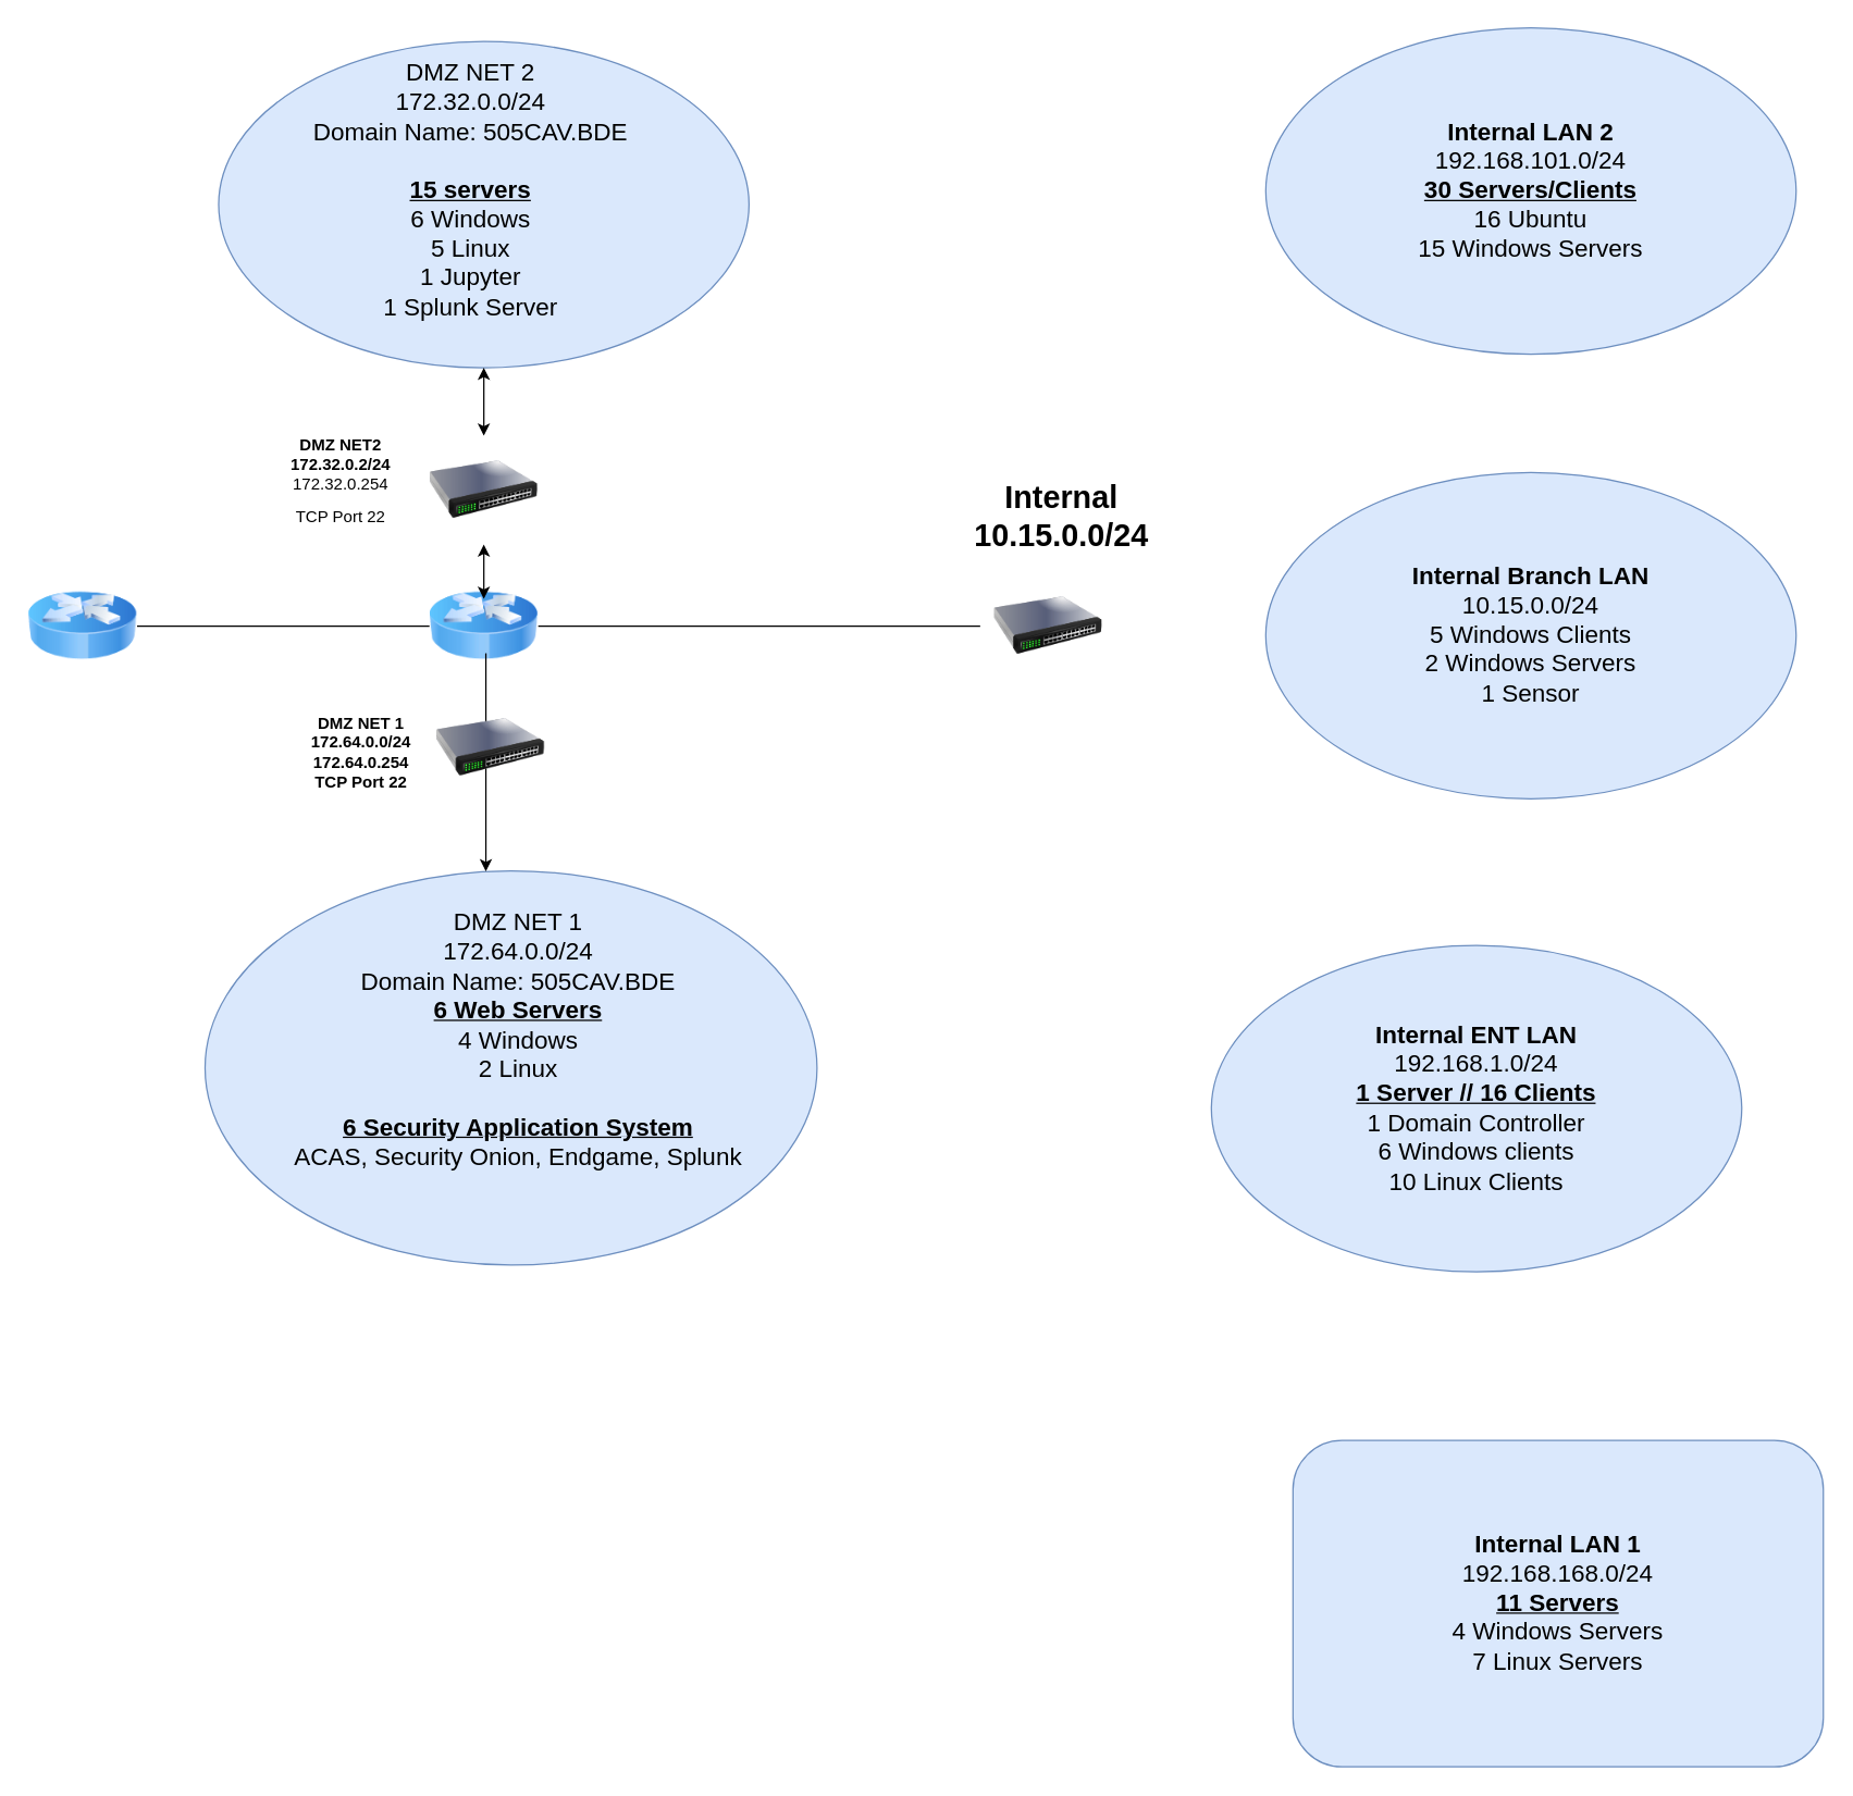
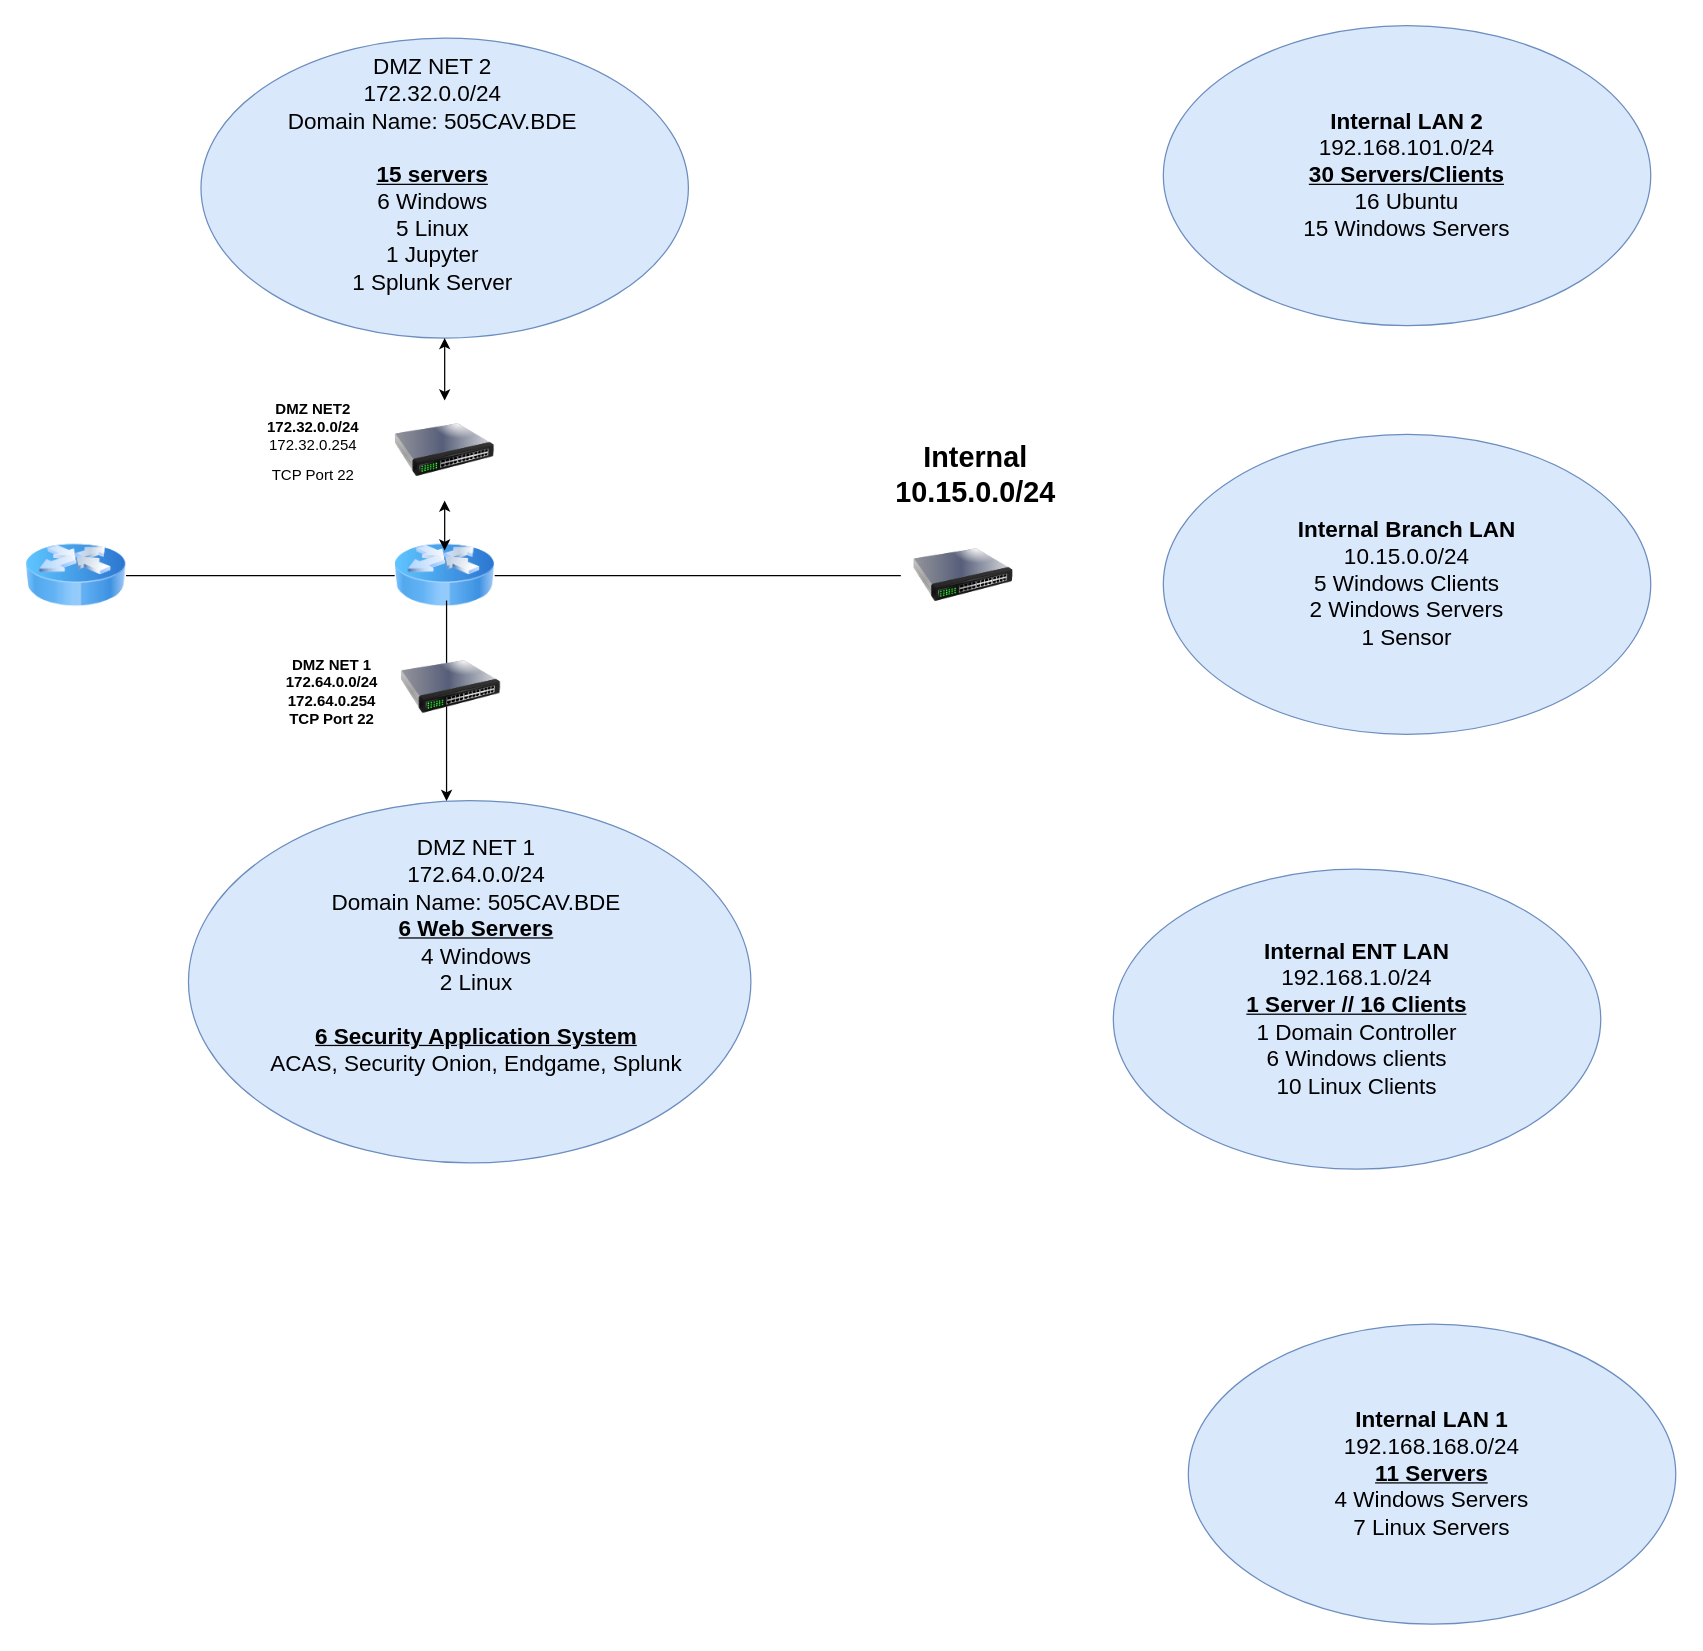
- <mxCell id="9" value="&lt;font style=&quot;font-size: 12px&quot;&gt;&lt;b&gt;DMZ NET2&lt;br&gt;172.32.0.2/24&lt;br&gt;&lt;/b&gt;&lt;span style=&quot;white-space: nowrap&quot;&gt;172.32.0.254&lt;/span&gt;&lt;br style=&quot;white-space: nowrap&quot;&gt;&lt;span style=&quot;white-space: nowrap&quot;&gt;TCP Port 22&lt;/span&gt;&lt;/font&gt;&lt;font size=&quot;1&quot;&gt;&lt;b style=&quot;font-size: 23px&quot;&gt;&lt;br&gt;&lt;/b&gt;&lt;/font&gt;" style="text;html=1;strokeColor=none;fillColor=none;align=center;verticalAlign=middle;whiteSpace=wrap;rounded=0;" parent="1" vertex="1"><mxGeometry x="150" y="320" width="200" height="70" as="geometry" /></mxCell>
+ <mxCell id="9" value="&lt;font style=&quot;font-size: 12px&quot;&gt;&lt;b&gt;DMZ NET2&lt;br&gt;172.32.0.0/24&lt;br&gt;&lt;/b&gt;&lt;span style=&quot;white-space: nowrap&quot;&gt;172.32.0.254&lt;/span&gt;&lt;br style=&quot;white-space: nowrap&quot;&gt;&lt;span style=&quot;white-space: nowrap&quot;&gt;TCP Port 22&lt;/span&gt;&lt;/font&gt;&lt;font size=&quot;1&quot;&gt;&lt;b style=&quot;font-size: 23px&quot;&gt;&lt;br&gt;&lt;/b&gt;&lt;/font&gt;" style="text;html=1;strokeColor=none;fillColor=none;align=center;verticalAlign=middle;whiteSpace=wrap;rounded=0;" parent="1" vertex="1"><mxGeometry x="150" y="320" width="200" height="70" as="geometry" /></mxCell>
- <mxCell id="22" value="&lt;font style=&quot;font-size: 18px&quot;&gt;&lt;b&gt;Internal LAN 1&lt;br&gt;&lt;/b&gt;192.168.168.0/24&lt;br&gt;&lt;b&gt;&lt;u&gt;11 Servers&lt;/u&gt;&lt;/b&gt;&lt;br&gt;4 Windows Servers&lt;br&gt;7 Linux Servers&lt;br&gt;&lt;/font&gt;" style="whiteSpace=wrap;html=1;fillColor=#dae8fc;strokeColor=#6c8ebf;rounded=1;" parent="1" vertex="1"><mxGeometry x="950" y="1059" width="390" height="240" as="geometry" /></mxCell>
+ <mxCell id="22" value="&lt;font style=&quot;font-size: 18px&quot;&gt;&lt;b&gt;Internal LAN 1&lt;br&gt;&lt;/b&gt;192.168.168.0/24&lt;br&gt;&lt;b&gt;&lt;u&gt;11 Servers&lt;/u&gt;&lt;/b&gt;&lt;br&gt;4 Windows Servers&lt;br&gt;7 Linux Servers&lt;br&gt;&lt;/font&gt;" style="ellipse;whiteSpace=wrap;html=1;fillColor=#dae8fc;strokeColor=#6c8ebf;" parent="1" vertex="1"><mxGeometry x="950" y="1059" width="390" height="240" as="geometry" /></mxCell>
